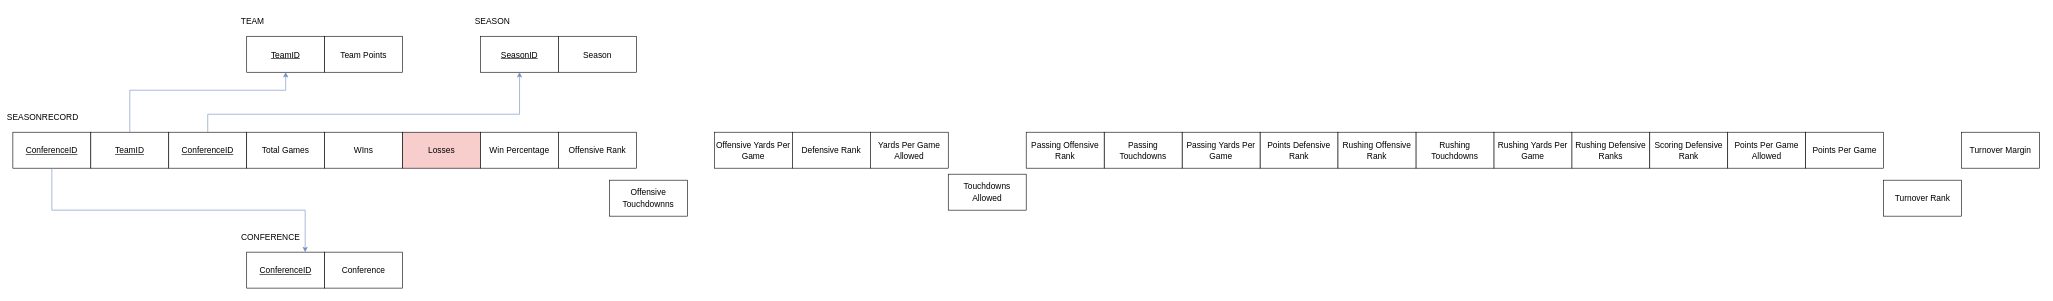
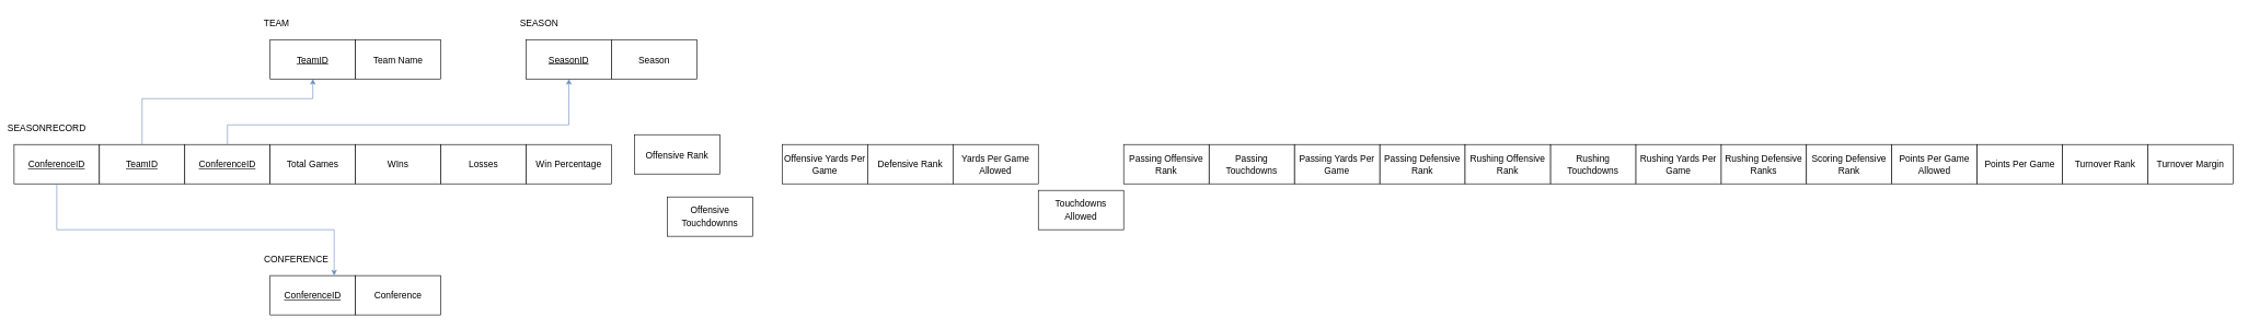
- <mxCell id="34" value="&lt;span style=&quot;font-weight: normal;&quot;&gt;&lt;font style=&quot;font-size: 14px;&quot;&gt;Team Points&lt;/font&gt;&lt;/span&gt;" style="rounded=0;whiteSpace=wrap;html=1;fontSize=16;fontStyle=1" vertex="1" parent="1"><mxGeometry x="540" y="60" width="130" height="60" as="geometry" /></mxCell>
+ <mxCell id="34" value="&lt;span style=&quot;font-weight: normal;&quot;&gt;&lt;font style=&quot;font-size: 14px;&quot;&gt;Team Name&lt;/font&gt;&lt;/span&gt;" style="rounded=0;whiteSpace=wrap;html=1;fontSize=16;fontStyle=1" vertex="1" parent="1"><mxGeometry x="540" y="60" width="130" height="60" as="geometry" /></mxCell>
- <mxCell id="8" value="&lt;span style=&quot;font-weight: normal;&quot;&gt;&lt;font style=&quot;font-size: 14px;&quot;&gt;Losses&lt;/font&gt;&lt;/span&gt;" style="rounded=0;whiteSpace=wrap;html=1;fontSize=16;fontStyle=1;fillColor=#f8cecc;" vertex="1" parent="1"><mxGeometry x="670" y="220" width="130" height="60" as="geometry" /></mxCell>
+ <mxCell id="8" value="&lt;span style=&quot;font-weight: normal;&quot;&gt;&lt;font style=&quot;font-size: 14px;&quot;&gt;Losses&lt;/font&gt;&lt;/span&gt;" style="rounded=0;whiteSpace=wrap;html=1;fontSize=16;fontStyle=1" vertex="1" parent="1"><mxGeometry x="670" y="220" width="130" height="60" as="geometry" /></mxCell>
- <mxCell id="10" value="&lt;span style=&quot;font-weight: normal;&quot;&gt;&lt;font style=&quot;font-size: 14px;&quot;&gt;Offensive Rank&lt;/font&gt;&lt;/span&gt;" style="rounded=0;whiteSpace=wrap;html=1;fontSize=16;fontStyle=1" vertex="1" parent="1"><mxGeometry x="930" y="220" width="130" height="60" as="geometry" /></mxCell>
+ <mxCell id="10" value="&lt;span style=&quot;font-weight: normal;&quot;&gt;&lt;font style=&quot;font-size: 14px;&quot;&gt;Offensive Rank&lt;/font&gt;&lt;/span&gt;" style="rounded=0;whiteSpace=wrap;html=1;fontSize=16;fontStyle=1" vertex="1" parent="1"><mxGeometry x="965" y="205" width="130" height="60" as="geometry" /></mxCell>
- <mxCell id="16" value="&lt;span style=&quot;font-weight: normal;&quot;&gt;&lt;font style=&quot;font-size: 14px;&quot;&gt;Points Defensive Rank&lt;/font&gt;&lt;/span&gt;" style="rounded=0;whiteSpace=wrap;html=1;fontSize=16;fontStyle=1" vertex="1" parent="1"><mxGeometry x="2100" y="220" width="130" height="60" as="geometry" /></mxCell>
+ <mxCell id="16" value="&lt;span style=&quot;font-weight: normal;&quot;&gt;&lt;font style=&quot;font-size: 14px;&quot;&gt;Passing Defensive Rank&lt;/font&gt;&lt;/span&gt;" style="rounded=0;whiteSpace=wrap;html=1;fontSize=16;fontStyle=1" vertex="1" parent="1"><mxGeometry x="2100" y="220" width="130" height="60" as="geometry" /></mxCell>
- <mxCell id="27" value="&lt;span style=&quot;font-weight: normal;&quot;&gt;&lt;font style=&quot;font-size: 14px;&quot;&gt;Turnover Rank&lt;/font&gt;&lt;/span&gt;" style="rounded=0;whiteSpace=wrap;html=1;fontSize=16;fontStyle=1" vertex="1" parent="1"><mxGeometry x="3140" y="300" width="130" height="60" as="geometry" /></mxCell>
+ <mxCell id="27" value="&lt;span style=&quot;font-weight: normal;&quot;&gt;&lt;font style=&quot;font-size: 14px;&quot;&gt;Turnover Rank&lt;/font&gt;&lt;/span&gt;" style="rounded=0;whiteSpace=wrap;html=1;fontSize=16;fontStyle=1" vertex="1" parent="1"><mxGeometry x="3140" y="220" width="130" height="60" as="geometry" /></mxCell>
